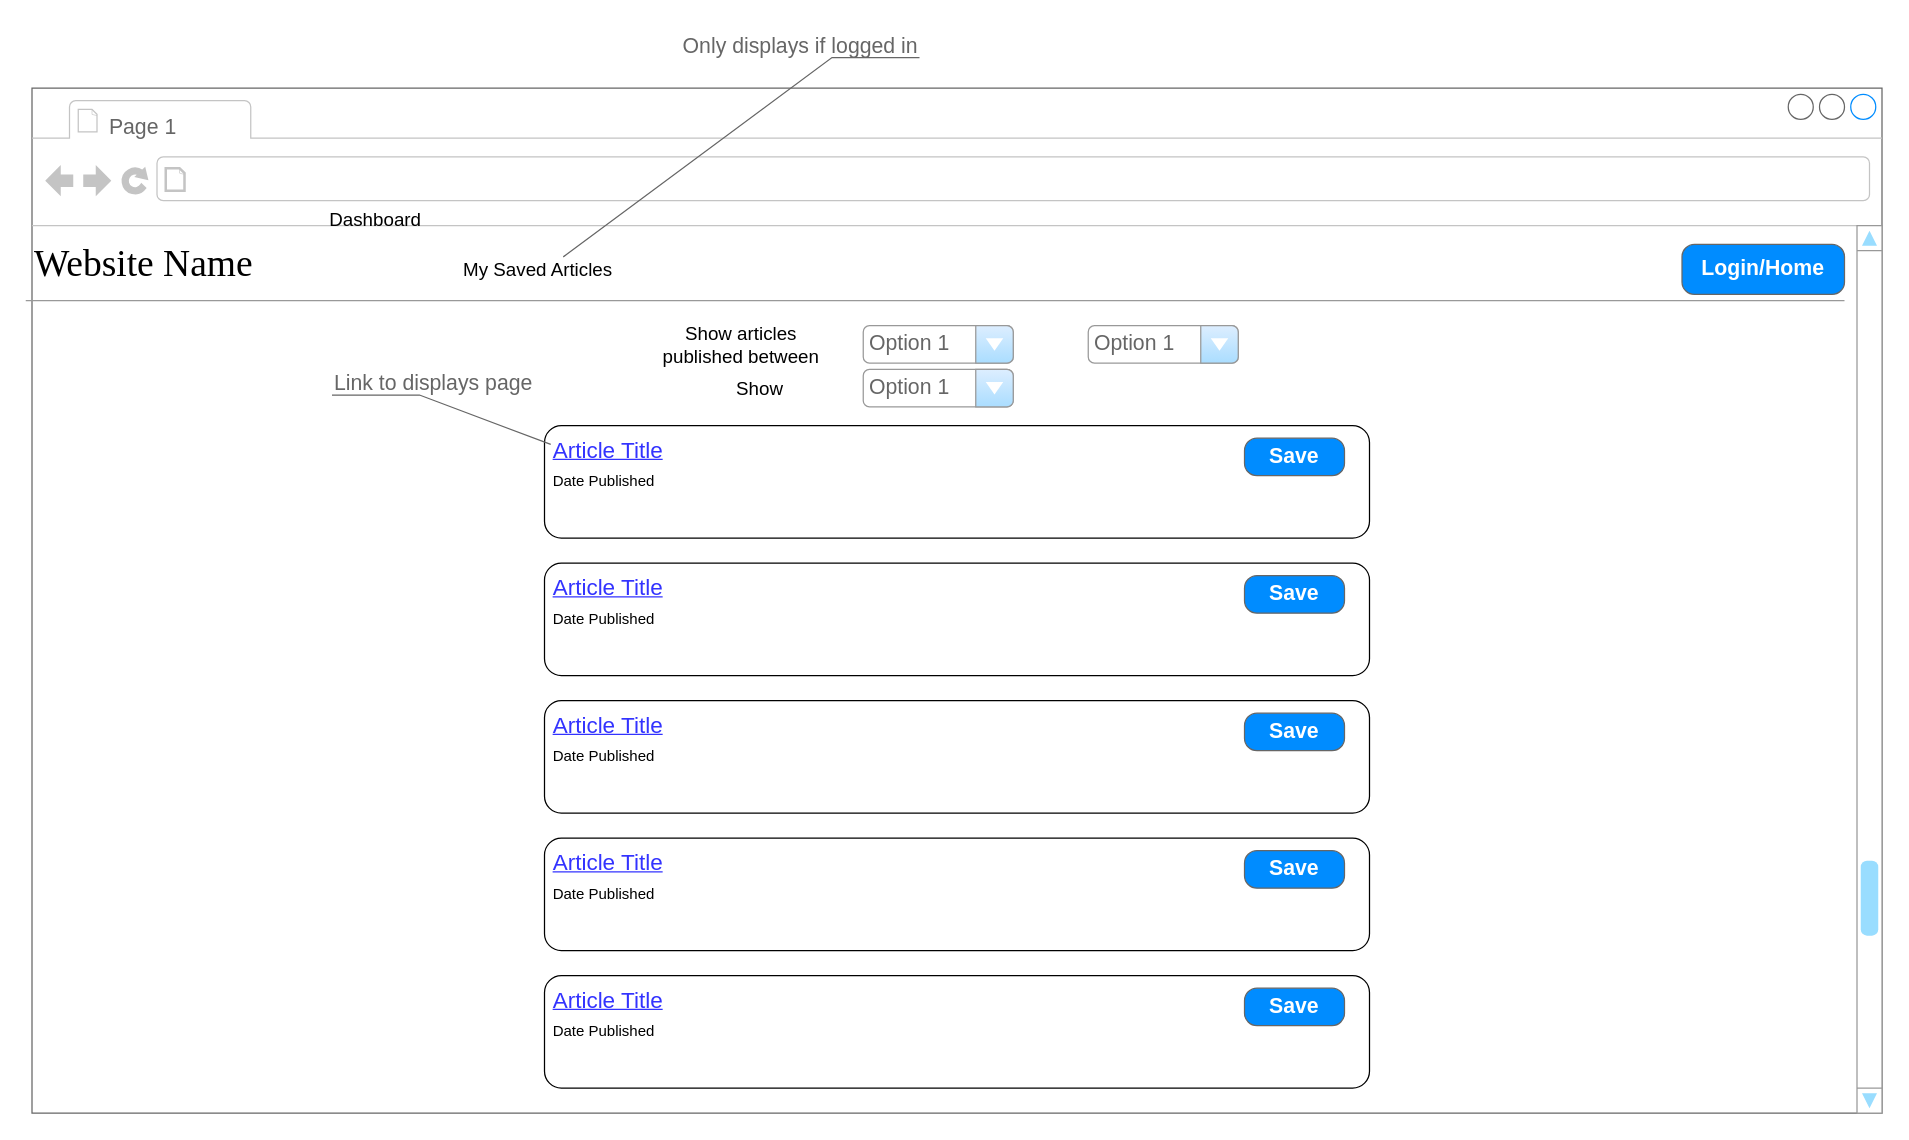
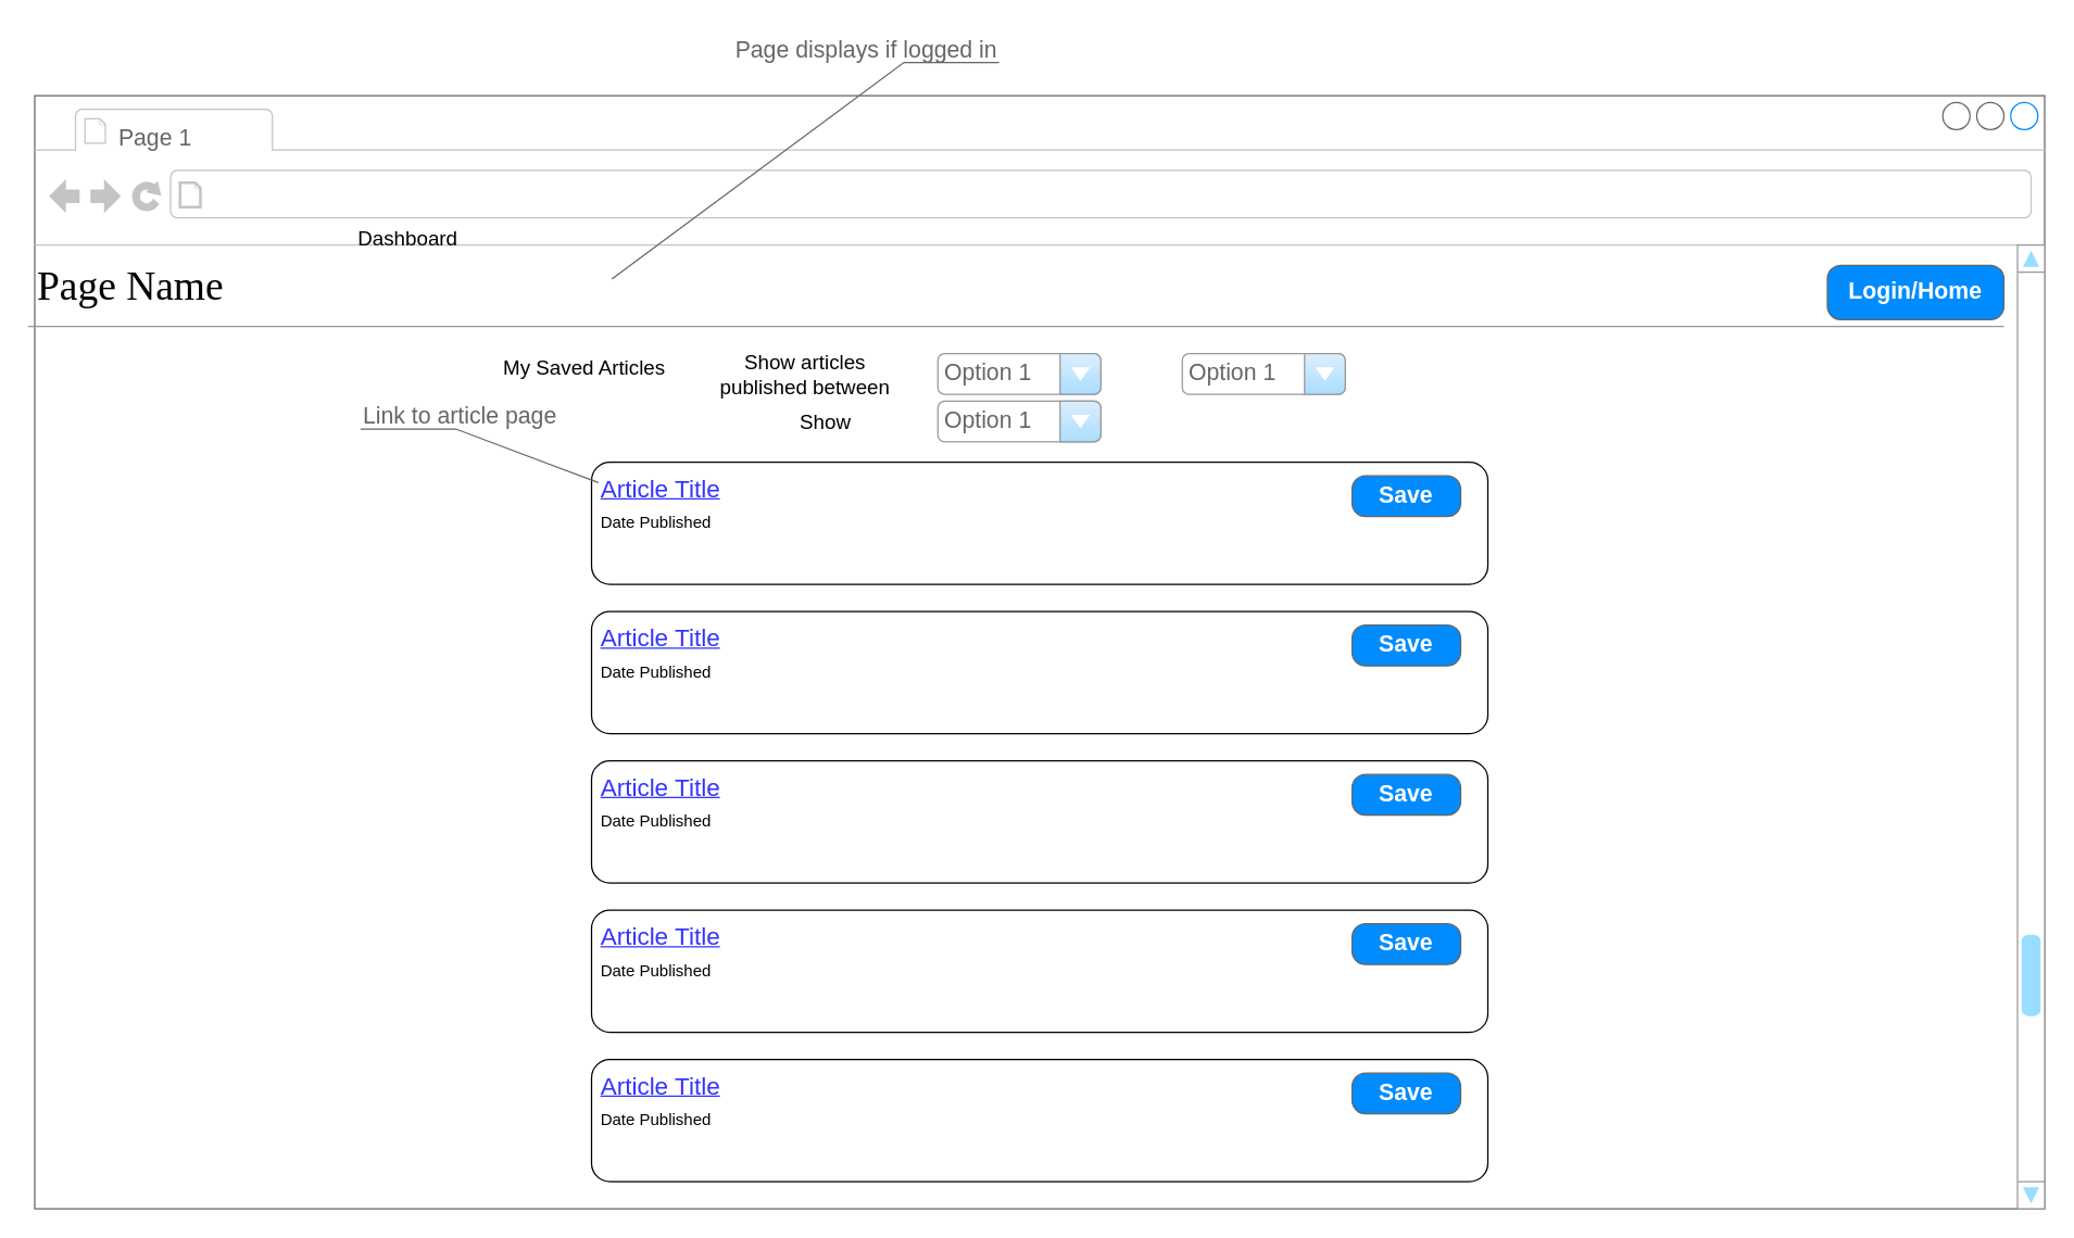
- <mxCell id="9" value="Only displays if logged in" style="strokeWidth=1;shadow=0;dashed=0;align=center;html=1;shape=mxgraph.mockup.text.callout;linkText=;textSize=17;textColor=#666666;callDir=NE;callStyle=line;fontSize=17;fontColor=#666666;align=right;verticalAlign=top;strokeColor=#666666;" parent="2" vertex="1"><mxGeometry x="425" y="-50" width="285" height="185" as="geometry" /></mxCell>
+ <mxCell id="9" value="Page displays if logged in" style="strokeWidth=1;shadow=0;dashed=0;align=center;html=1;shape=mxgraph.mockup.text.callout;linkText=;textSize=17;textColor=#666666;callDir=NE;callStyle=line;fontSize=17;fontColor=#666666;align=right;verticalAlign=top;strokeColor=#666666;" parent="2" vertex="1"><mxGeometry x="425" y="-50" width="285" height="185" as="geometry" /></mxCell>
- <mxCell id="4" value="Website Name" style="text;html=1;points=[];align=left;verticalAlign=top;spacingTop=-4;fontSize=30;fontFamily=Verdana" parent="2" vertex="1"><mxGeometry y="120" width="190" height="50" as="geometry" /></mxCell>
+ <mxCell id="4" value="Page Name" style="text;html=1;points=[];align=left;verticalAlign=top;spacingTop=-4;fontSize=30;fontFamily=Verdana" parent="2" vertex="1"><mxGeometry y="120" width="190" height="50" as="geometry" /></mxCell>
- <mxCell id="8" value="&lt;font style=&quot;font-size: 15px&quot;&gt;My Saved Articles&lt;/font&gt;" style="text;html=1;strokeColor=none;fillColor=none;align=center;verticalAlign=middle;whiteSpace=wrap;rounded=0;" parent="2" vertex="1"><mxGeometry x="340" y="135" width="130" height="20" as="geometry" /></mxCell>
+ <mxCell id="8" value="&lt;font style=&quot;font-size: 15px&quot;&gt;My Saved Articles&lt;/font&gt;" style="text;html=1;strokeColor=none;fillColor=none;align=center;verticalAlign=middle;whiteSpace=wrap;rounded=0;" parent="2" vertex="1"><mxGeometry x="340" y="190" width="130" height="20" as="geometry" /></mxCell>
- <mxCell id="29" value="Link to displays page" style="strokeWidth=1;shadow=0;dashed=0;align=center;html=1;shape=mxgraph.mockup.text.callout;linkText=;textSize=17;textColor=#666666;callDir=NW;callStyle=line;fontSize=17;fontColor=#666666;align=left;verticalAlign=top;strokeColor=#666666;" parent="2" vertex="1"><mxGeometry x="240" y="220" width="175" height="65" as="geometry" /></mxCell>
+ <mxCell id="29" value="Link to article page" style="strokeWidth=1;shadow=0;dashed=0;align=center;html=1;shape=mxgraph.mockup.text.callout;linkText=;textSize=17;textColor=#666666;callDir=NW;callStyle=line;fontSize=17;fontColor=#666666;align=left;verticalAlign=top;strokeColor=#666666;" parent="2" vertex="1"><mxGeometry x="240" y="220" width="175" height="65" as="geometry" /></mxCell>
